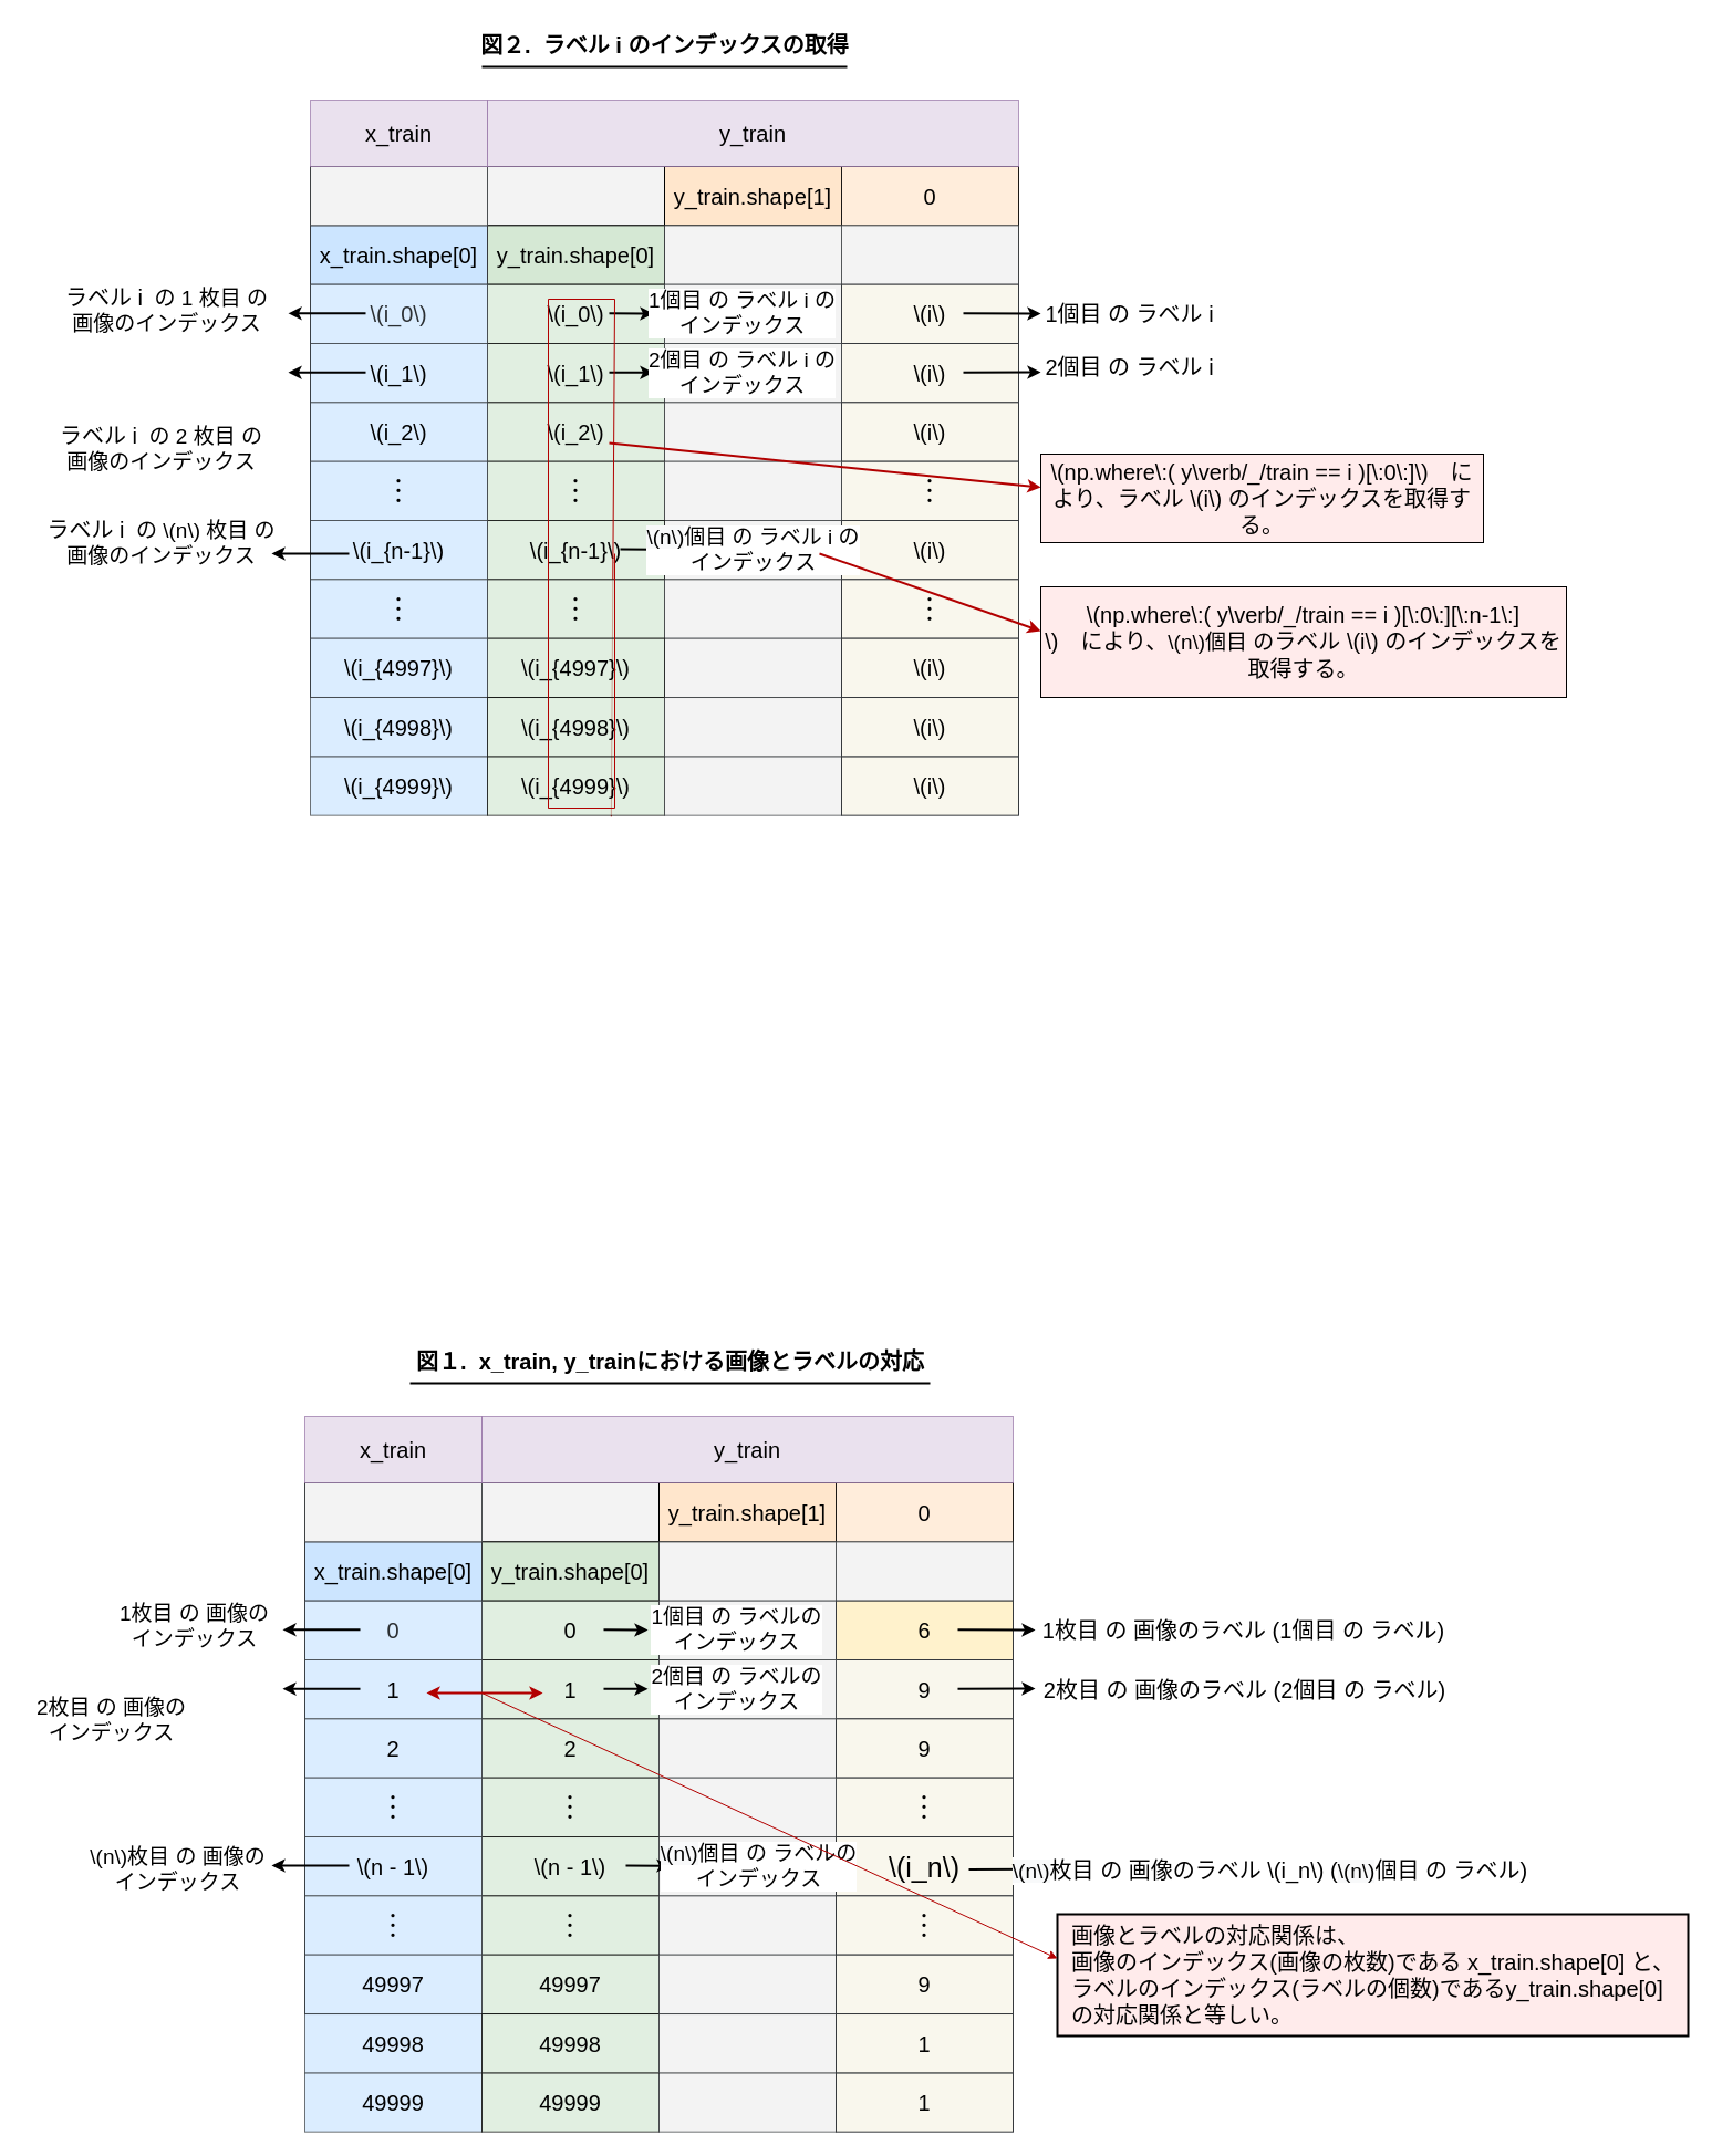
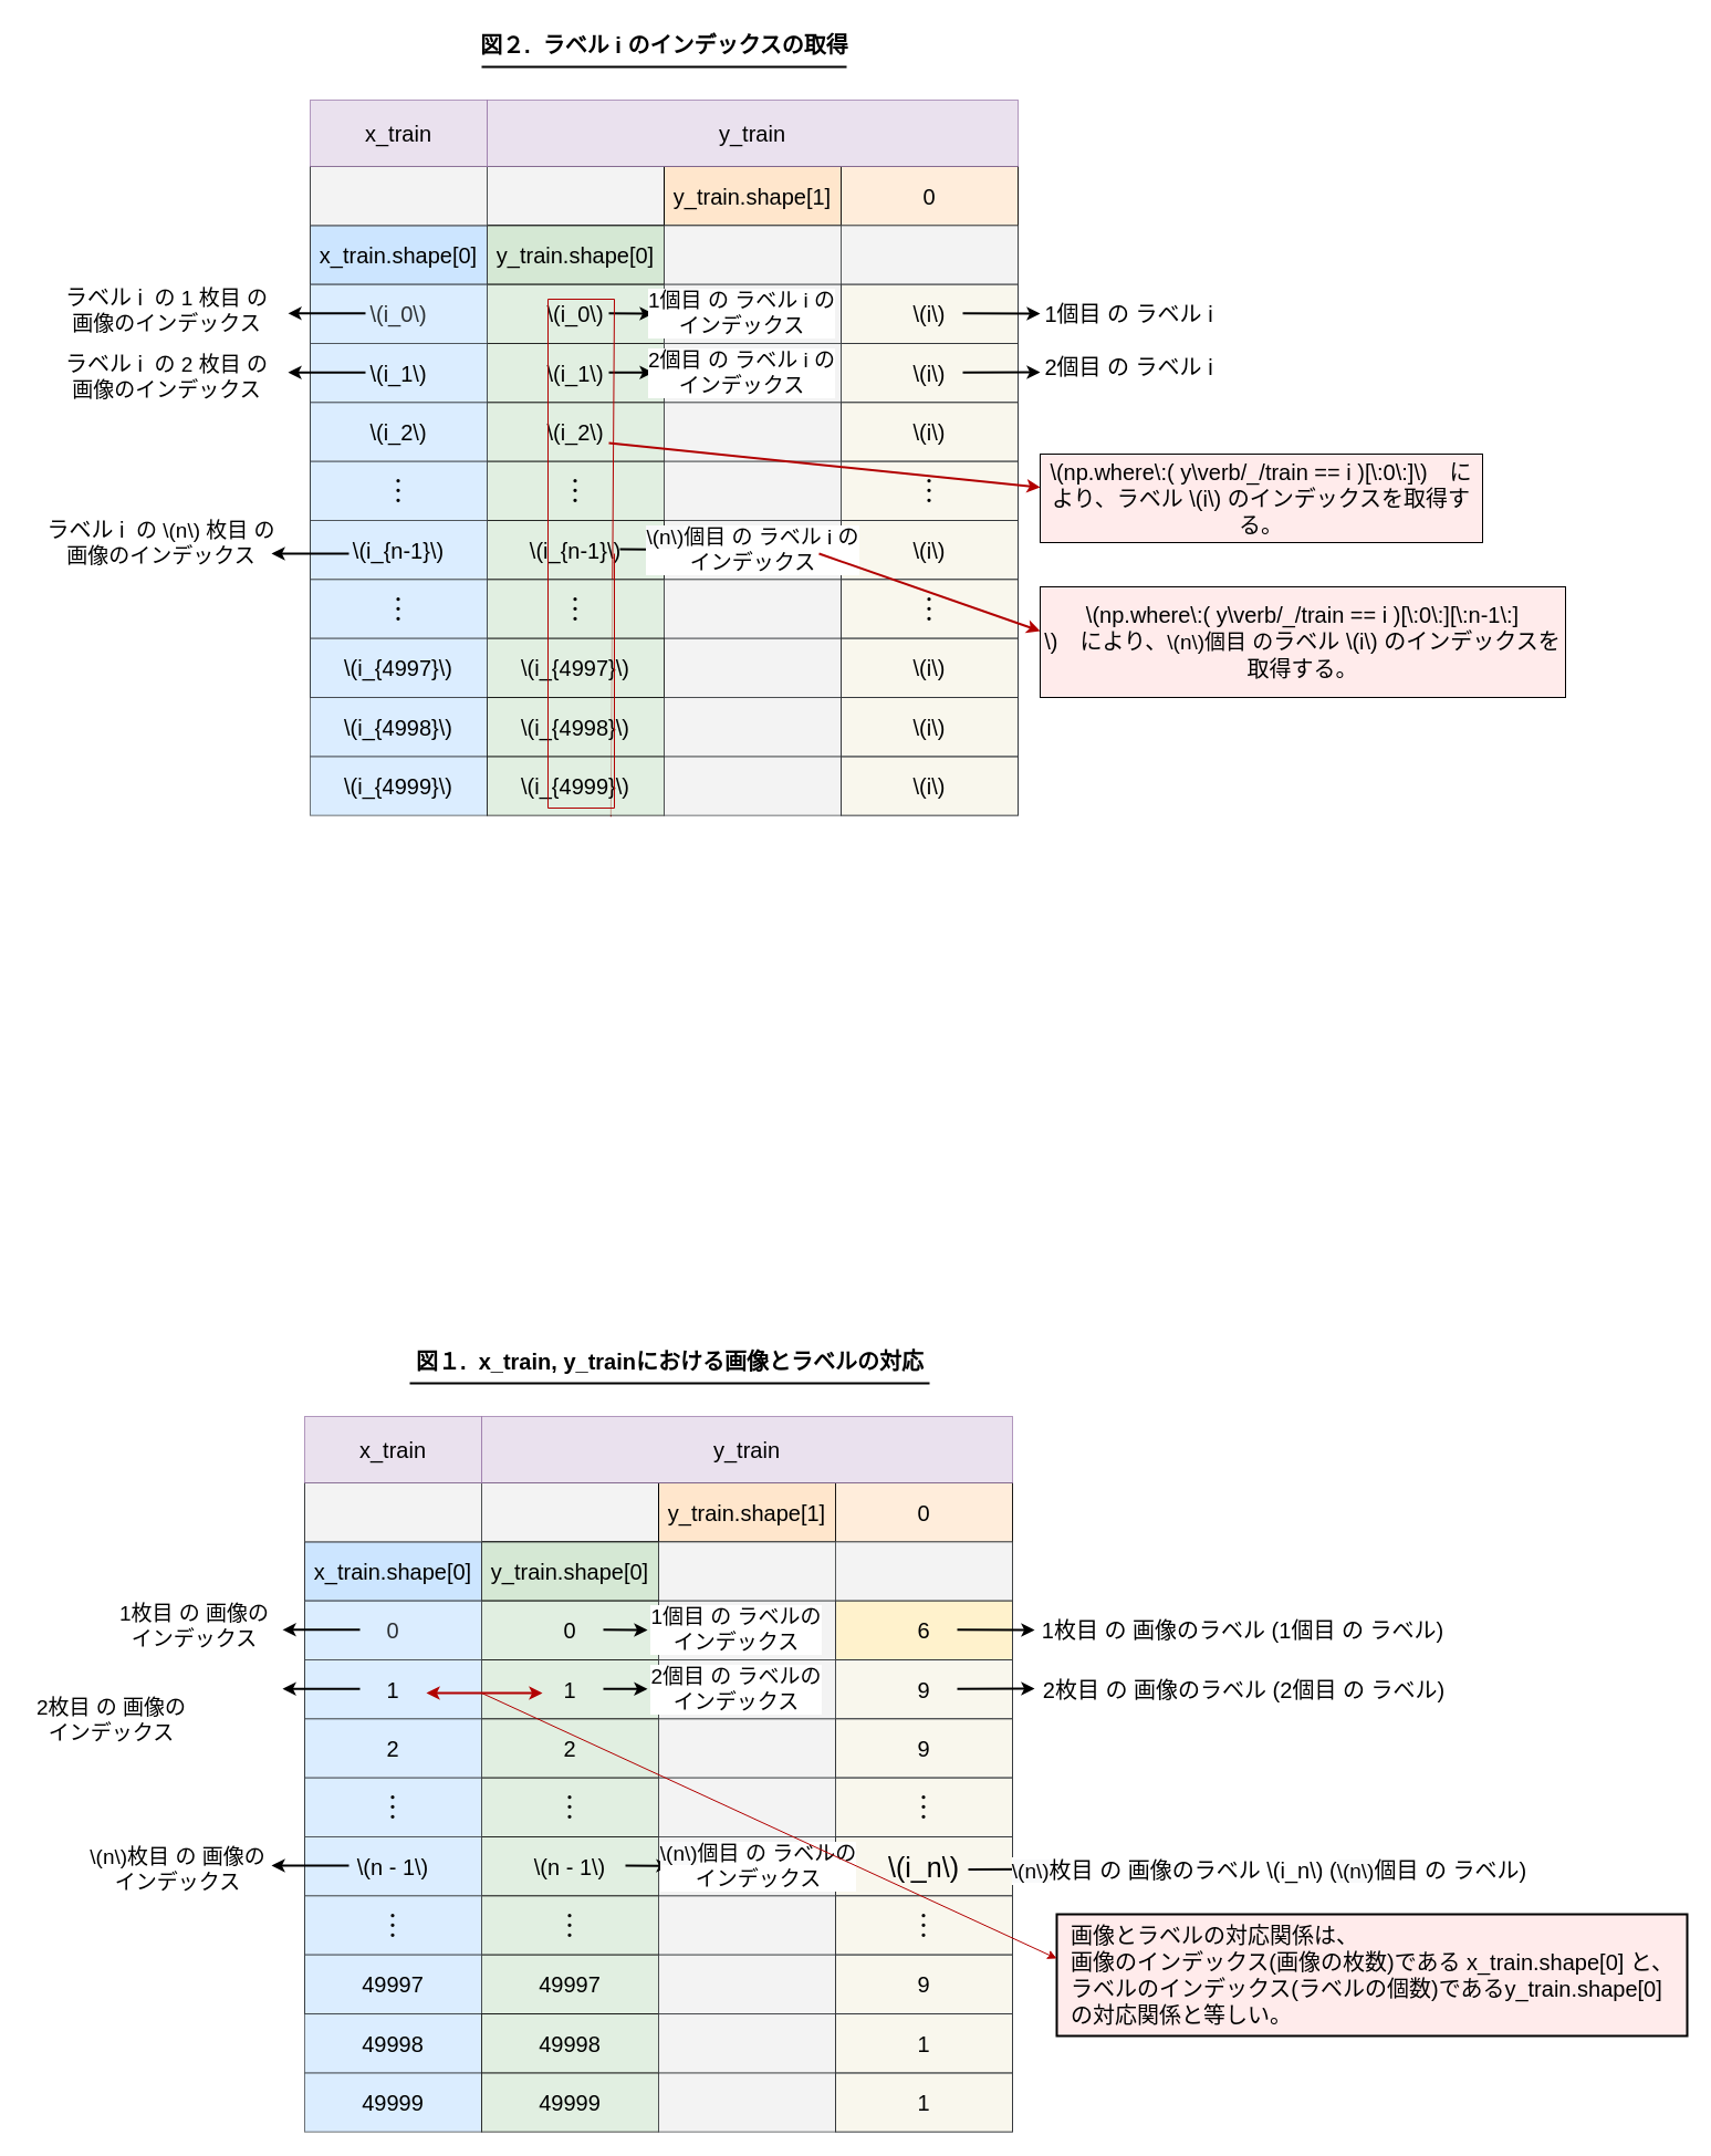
- <mxCell id="124" value="&lt;span style=&quot;font-size: 20px; background-color: rgb(255, 255, 255);&quot;&gt;ラベル i&lt;/span&gt;&amp;nbsp; の 2 枚目 の&lt;br&gt;画像のインデックス" style="text;html=1;align=center;verticalAlign=middle;resizable=0;points=[];autosize=1;strokeColor=none;fillColor=none;fontSize=19;fontColor=#000000;" parent="1" vertex="1"><mxGeometry x="40" y="375" width="210" height="60" as="geometry" /></mxCell>
+ <mxCell id="124" value="&lt;span style=&quot;font-size: 20px; background-color: rgb(255, 255, 255);&quot;&gt;ラベル i&lt;/span&gt;&amp;nbsp; の 2 枚目 の&lt;br&gt;画像のインデックス" style="text;html=1;align=center;verticalAlign=middle;resizable=0;points=[];autosize=1;strokeColor=none;fillColor=none;fontSize=19;fontColor=#000000;" parent="1" vertex="1"><mxGeometry x="45" y="310" width="210" height="60" as="geometry" /></mxCell>
